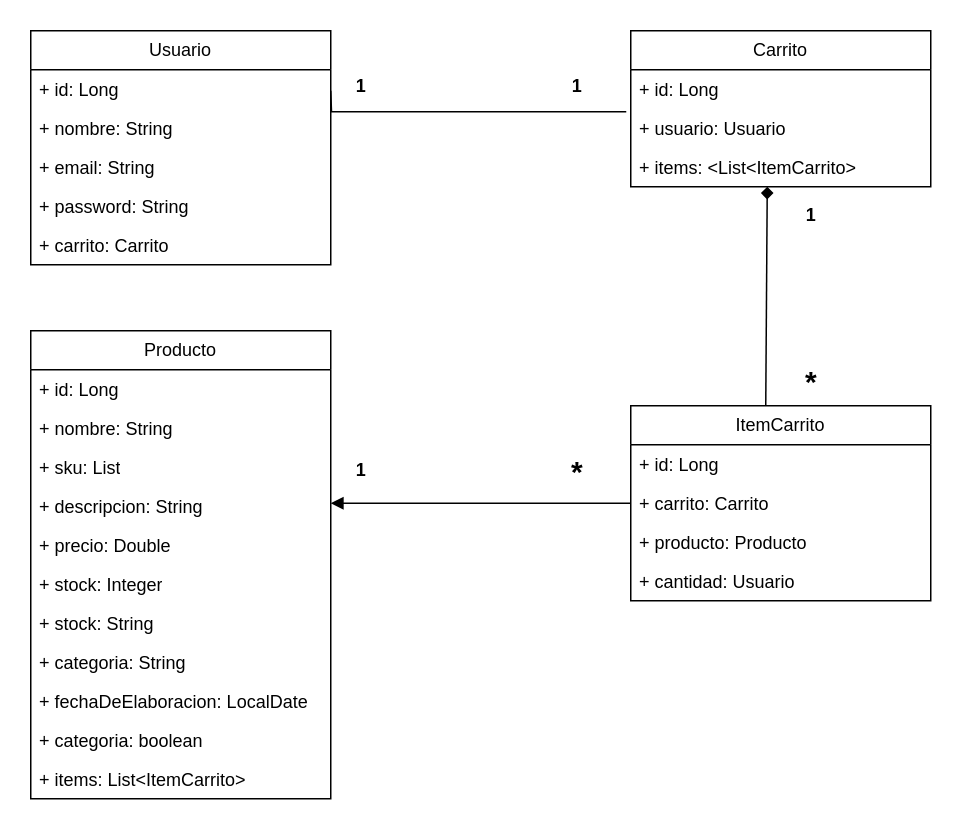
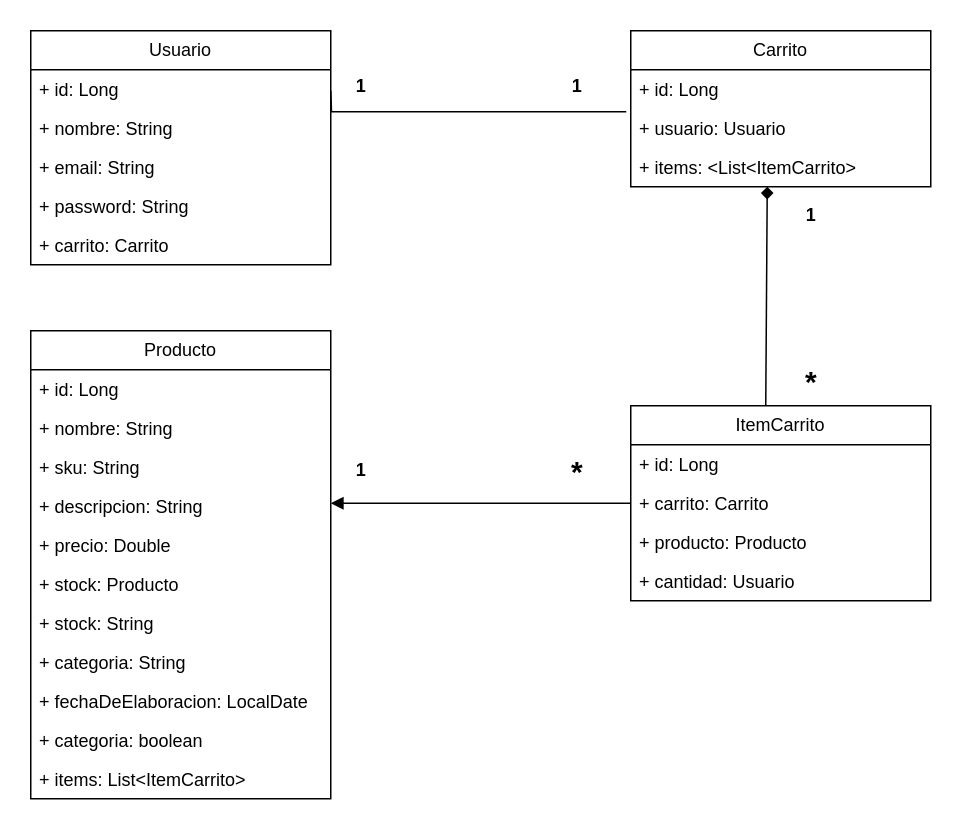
- <mxCell id="15" value="+ sku: List" style="text;strokeColor=none;fillColor=none;align=left;verticalAlign=top;spacingLeft=4;spacingRight=4;overflow=hidden;rotatable=0;points=[[0,0.5],[1,0.5]];portConstraint=eastwest;whiteSpace=wrap;html=1;" vertex="1" parent="12"><mxGeometry y="78" width="200" height="26" as="geometry" /></mxCell>
+ <mxCell id="15" value="+ sku: String" style="text;strokeColor=none;fillColor=none;align=left;verticalAlign=top;spacingLeft=4;spacingRight=4;overflow=hidden;rotatable=0;points=[[0,0.5],[1,0.5]];portConstraint=eastwest;whiteSpace=wrap;html=1;" vertex="1" parent="12"><mxGeometry y="78" width="200" height="26" as="geometry" /></mxCell>
- <mxCell id="18" value="+ stock: Integer" style="text;strokeColor=none;fillColor=none;align=left;verticalAlign=top;spacingLeft=4;spacingRight=4;overflow=hidden;rotatable=0;points=[[0,0.5],[1,0.5]];portConstraint=eastwest;whiteSpace=wrap;html=1;" vertex="1" parent="12"><mxGeometry y="156" width="200" height="26" as="geometry" /></mxCell>
+ <mxCell id="18" value="+ stock: Producto" style="text;strokeColor=none;fillColor=none;align=left;verticalAlign=top;spacingLeft=4;spacingRight=4;overflow=hidden;rotatable=0;points=[[0,0.5],[1,0.5]];portConstraint=eastwest;whiteSpace=wrap;html=1;" vertex="1" parent="12"><mxGeometry y="156" width="200" height="26" as="geometry" /></mxCell>
